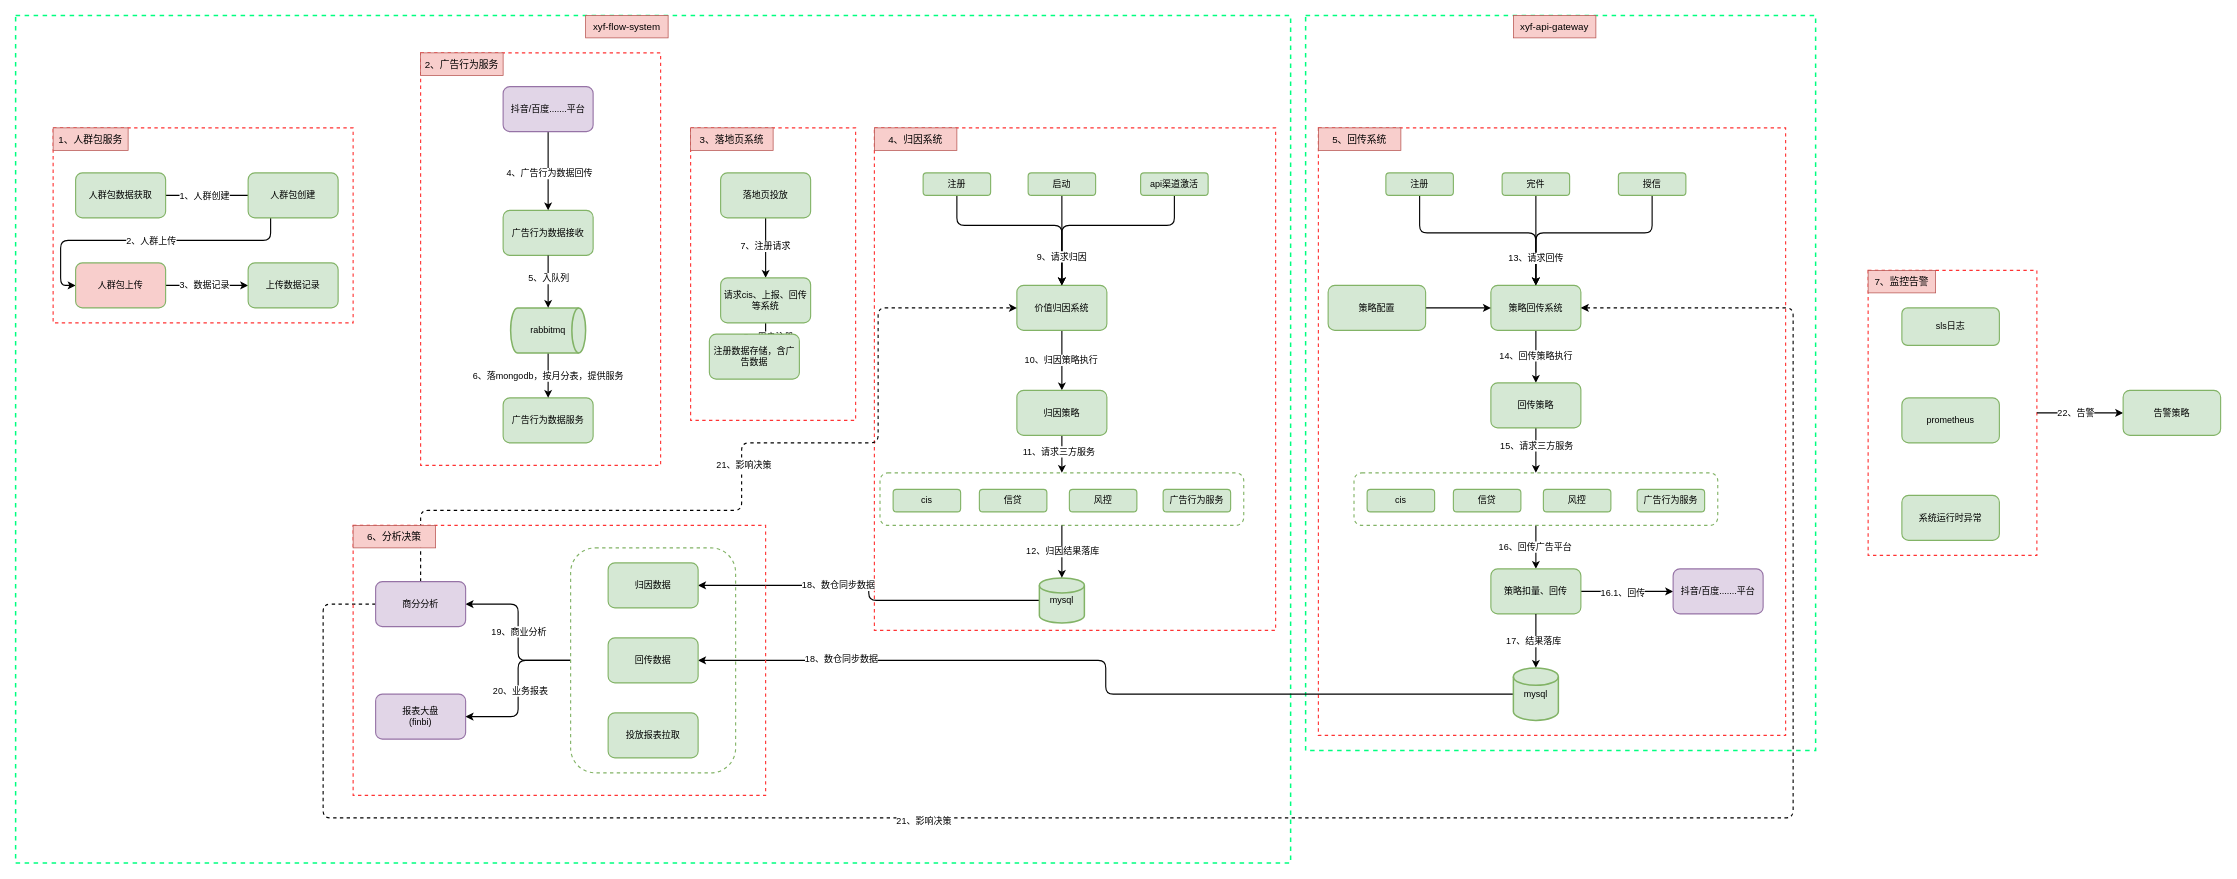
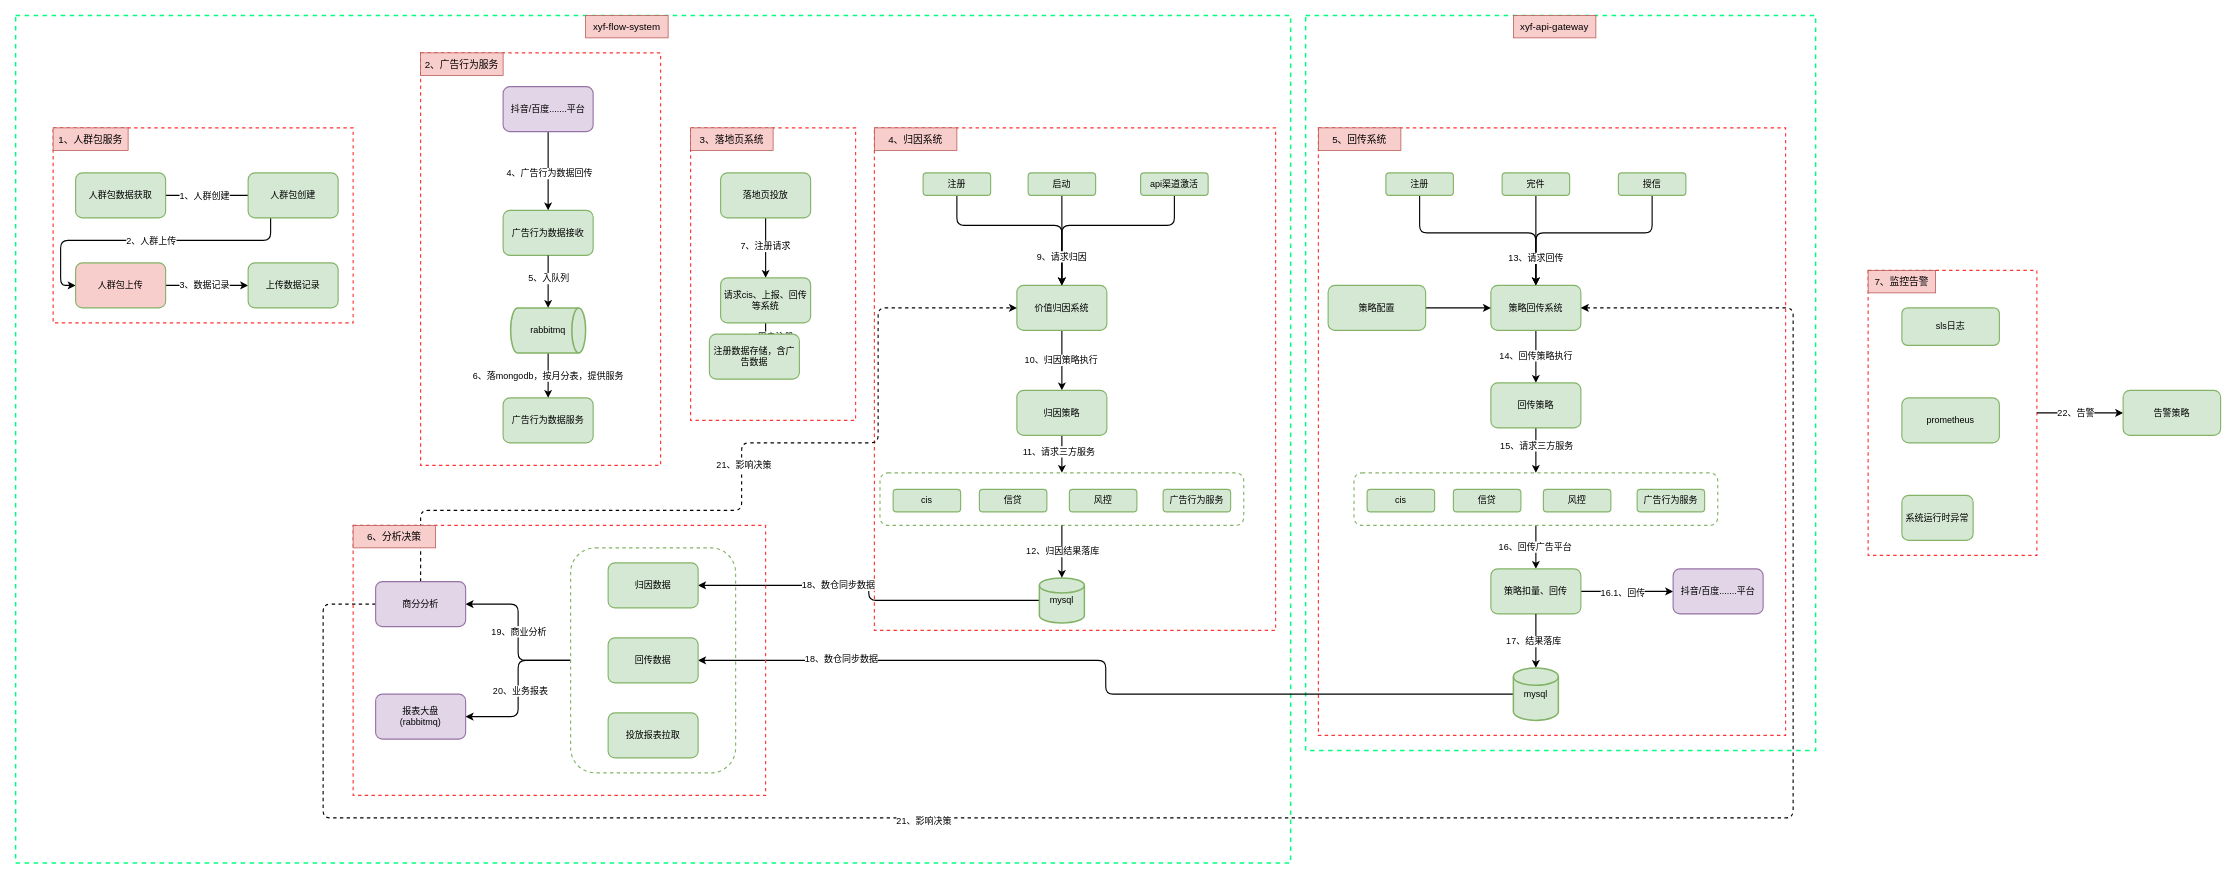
- <mxCell id="109" value="系统运行时异常" style="rounded=1;whiteSpace=wrap;html=1;strokeWidth=1.5;fillColor=#d5e8d4;strokeColor=#82b366;" vertex="1" parent="1"><mxGeometry x="2535" y="660" width="130" height="60" as="geometry" /></mxCell>
+ <mxCell id="109" value="系统运行时异常" style="rounded=1;whiteSpace=wrap;html=1;strokeWidth=1.5;fillColor=#d5e8d4;strokeColor=#82b366;" vertex="1" parent="1"><mxGeometry x="2535" y="660" width="95" height="60" as="geometry" /></mxCell>
- <mxCell id="28" value="报表大盘&lt;br&gt;(finbi)" style="rounded=1;whiteSpace=wrap;html=1;strokeWidth=1.5;fillColor=#e1d5e7;strokeColor=#9673a6;" vertex="1" parent="1"><mxGeometry x="500" y="925" width="120" height="60" as="geometry" /></mxCell>
+ <mxCell id="28" value="报表大盘&lt;br&gt;(rabbitmq)" style="rounded=1;whiteSpace=wrap;html=1;strokeWidth=1.5;fillColor=#e1d5e7;strokeColor=#9673a6;" vertex="1" parent="1"><mxGeometry x="500" y="925" width="120" height="60" as="geometry" /></mxCell>
